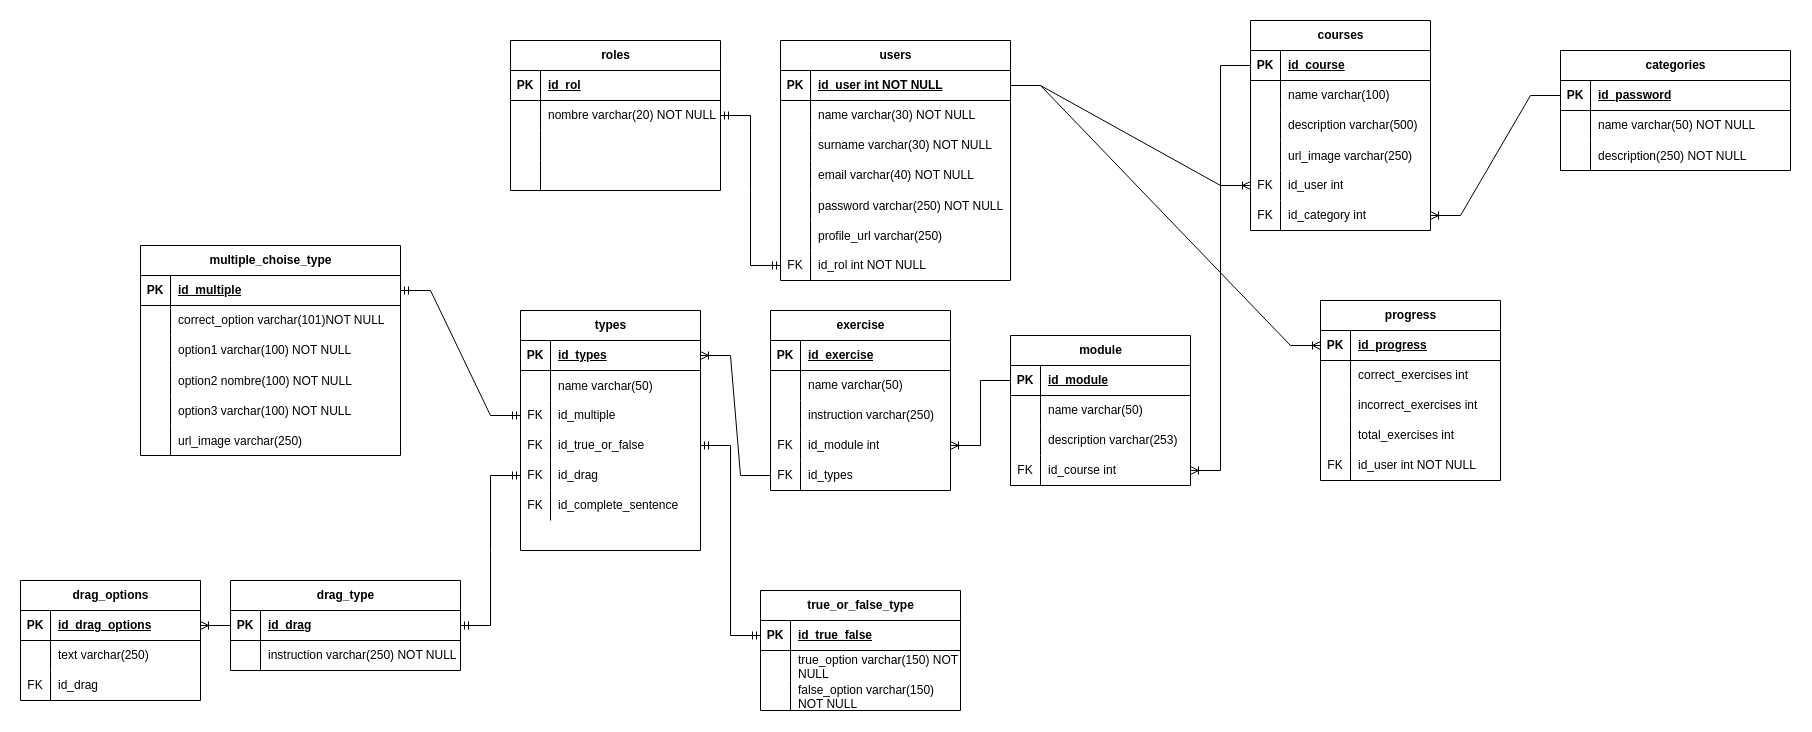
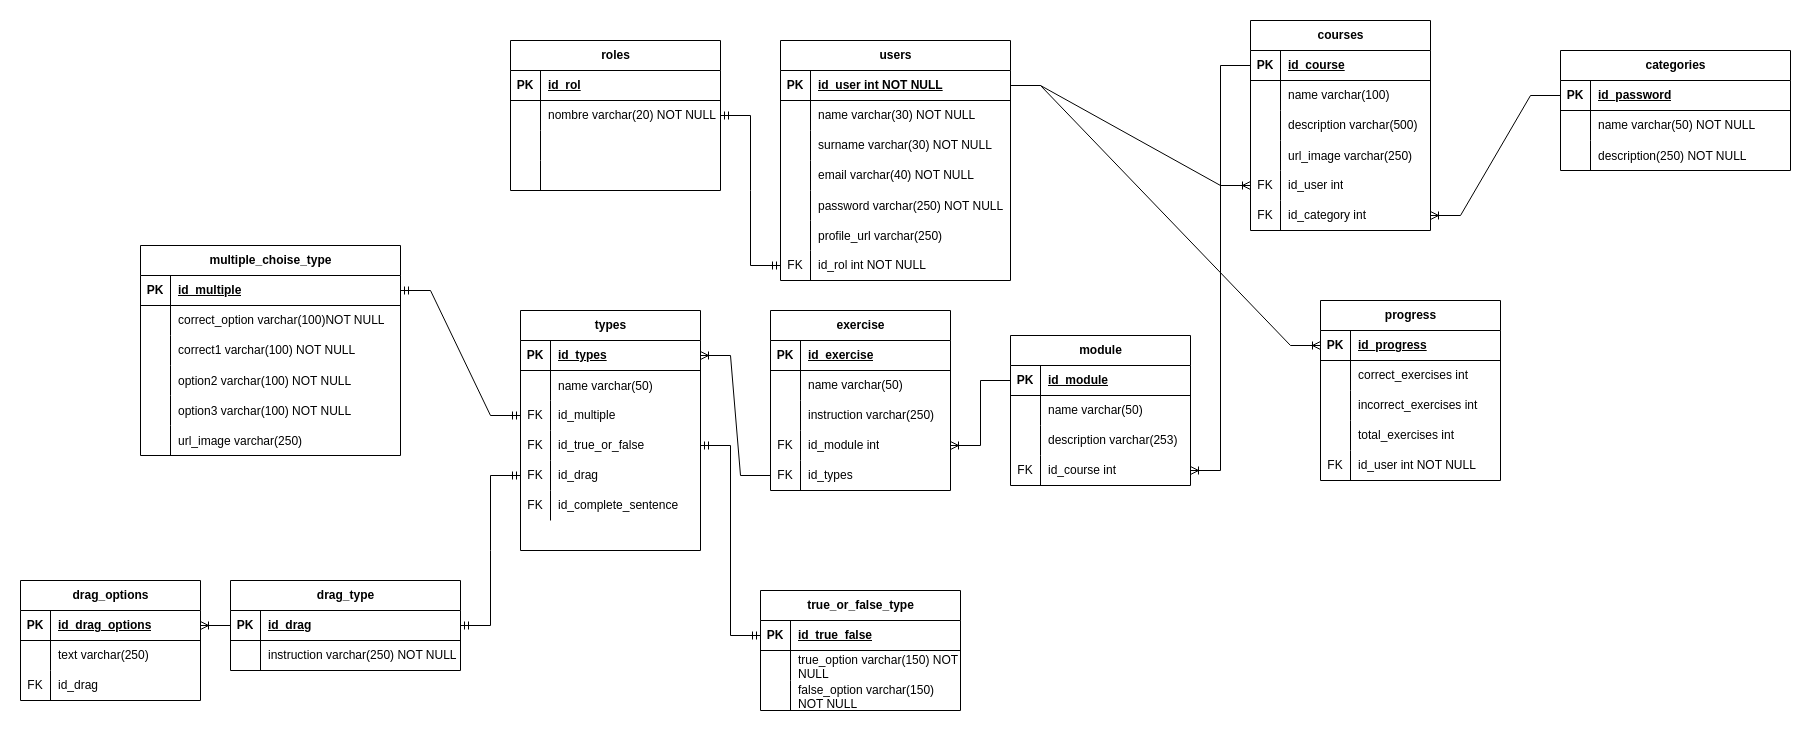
- <mxCell id="71" value="correct_option varchar(101)NOT NULL" style="shape=partialRectangle;connectable=0;fillColor=none;top=0;left=0;bottom=0;right=0;align=left;spacingLeft=6;overflow=hidden;whiteSpace=wrap;html=1;" parent="69" vertex="1"><mxGeometry x="30" width="230" height="30" as="geometry"><mxRectangle width="230" height="30" as="alternateBounds" /></mxGeometry></mxCell>
+ <mxCell id="71" value="correct_option varchar(100)NOT NULL" style="shape=partialRectangle;connectable=0;fillColor=none;top=0;left=0;bottom=0;right=0;align=left;spacingLeft=6;overflow=hidden;whiteSpace=wrap;html=1;" parent="69" vertex="1"><mxGeometry x="30" width="230" height="30" as="geometry"><mxRectangle width="230" height="30" as="alternateBounds" /></mxGeometry></mxCell>
- <mxCell id="74" value="option1 varchar(100) NOT NULL" style="shape=partialRectangle;connectable=0;fillColor=none;top=0;left=0;bottom=0;right=0;align=left;spacingLeft=6;overflow=hidden;whiteSpace=wrap;html=1;" parent="72" vertex="1"><mxGeometry x="30" width="230" height="30" as="geometry"><mxRectangle width="230" height="30" as="alternateBounds" /></mxGeometry></mxCell>
+ <mxCell id="74" value="correct1 varchar(100) NOT NULL" style="shape=partialRectangle;connectable=0;fillColor=none;top=0;left=0;bottom=0;right=0;align=left;spacingLeft=6;overflow=hidden;whiteSpace=wrap;html=1;" parent="72" vertex="1"><mxGeometry x="30" width="230" height="30" as="geometry"><mxRectangle width="230" height="30" as="alternateBounds" /></mxGeometry></mxCell>
- <mxCell id="77" value="option2 nombre(100) NOT NULL" style="shape=partialRectangle;connectable=0;fillColor=none;top=0;left=0;bottom=0;right=0;align=left;spacingLeft=6;overflow=hidden;" parent="75" vertex="1"><mxGeometry x="30" width="230" height="30" as="geometry"><mxRectangle width="230" height="30" as="alternateBounds" /></mxGeometry></mxCell>
+ <mxCell id="77" value="option2 varchar(100) NOT NULL" style="shape=partialRectangle;connectable=0;fillColor=none;top=0;left=0;bottom=0;right=0;align=left;spacingLeft=6;overflow=hidden;" parent="75" vertex="1"><mxGeometry x="30" width="230" height="30" as="geometry"><mxRectangle width="230" height="30" as="alternateBounds" /></mxGeometry></mxCell>
